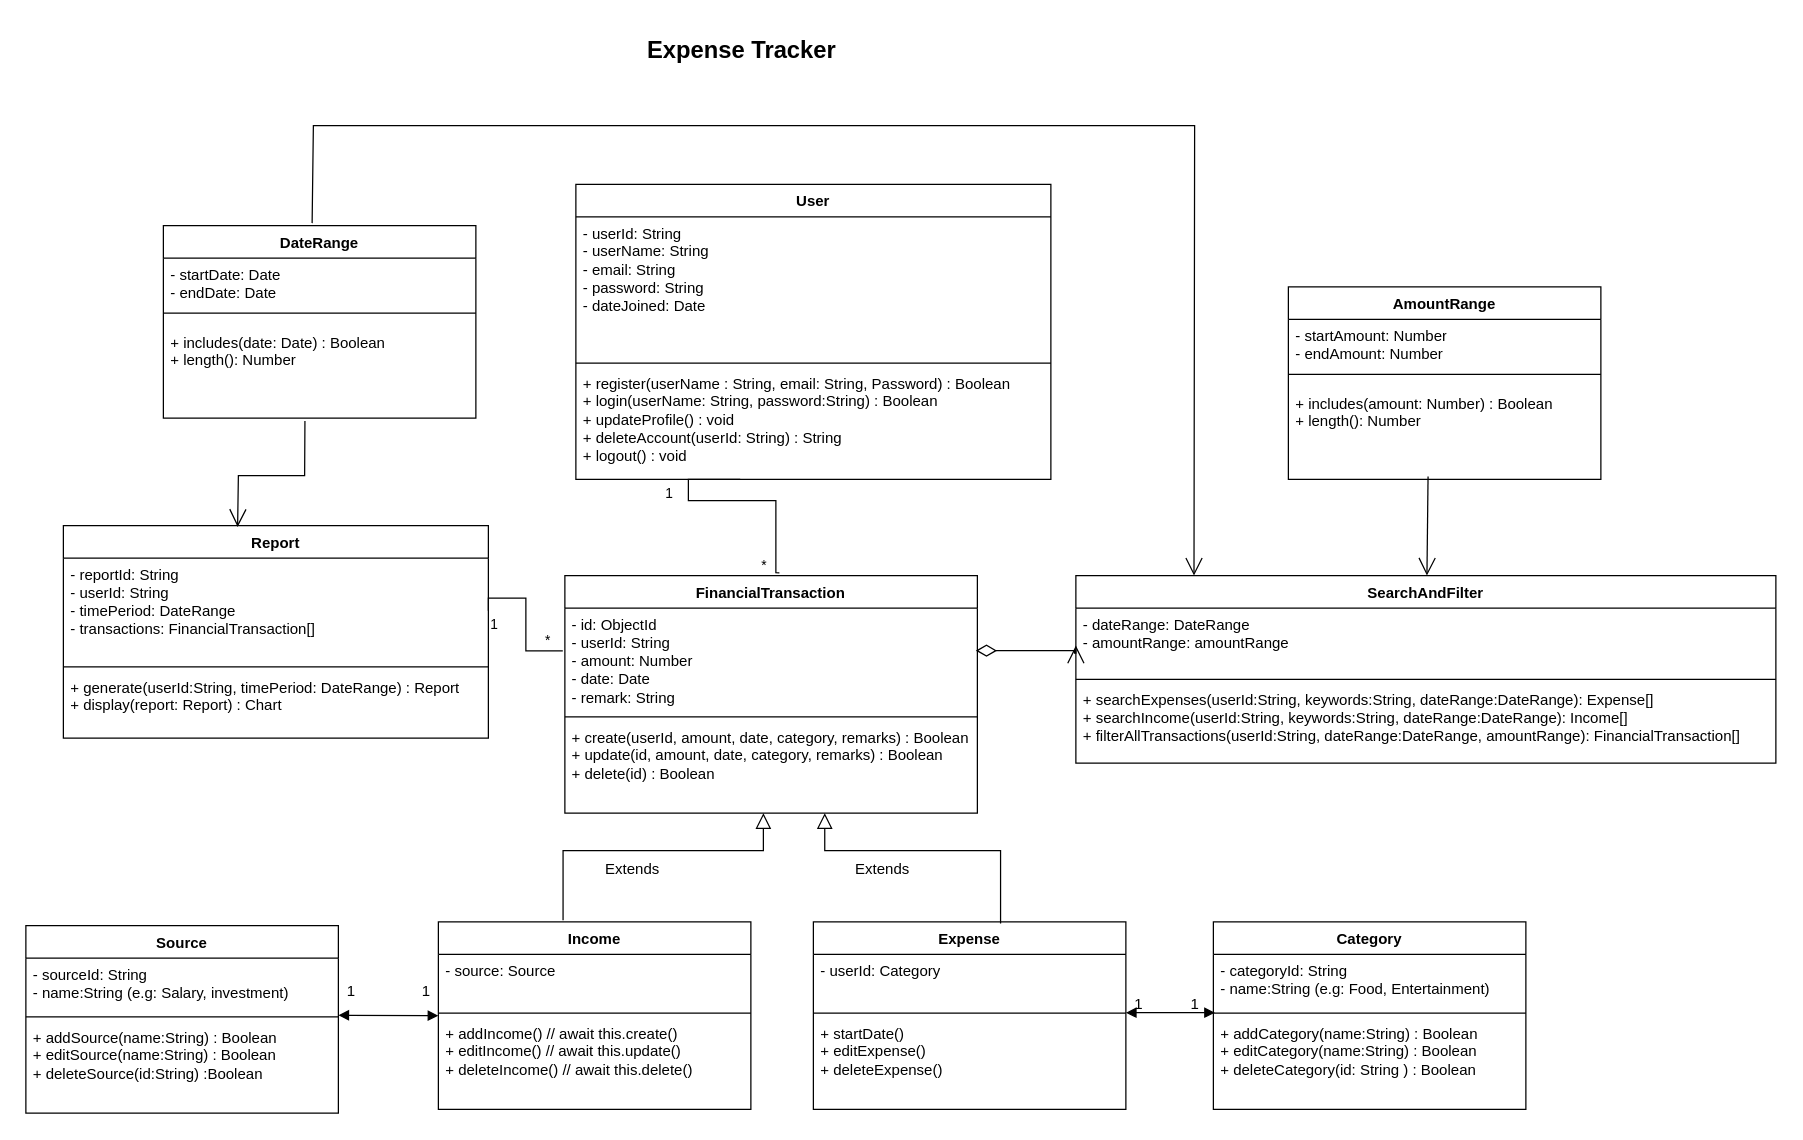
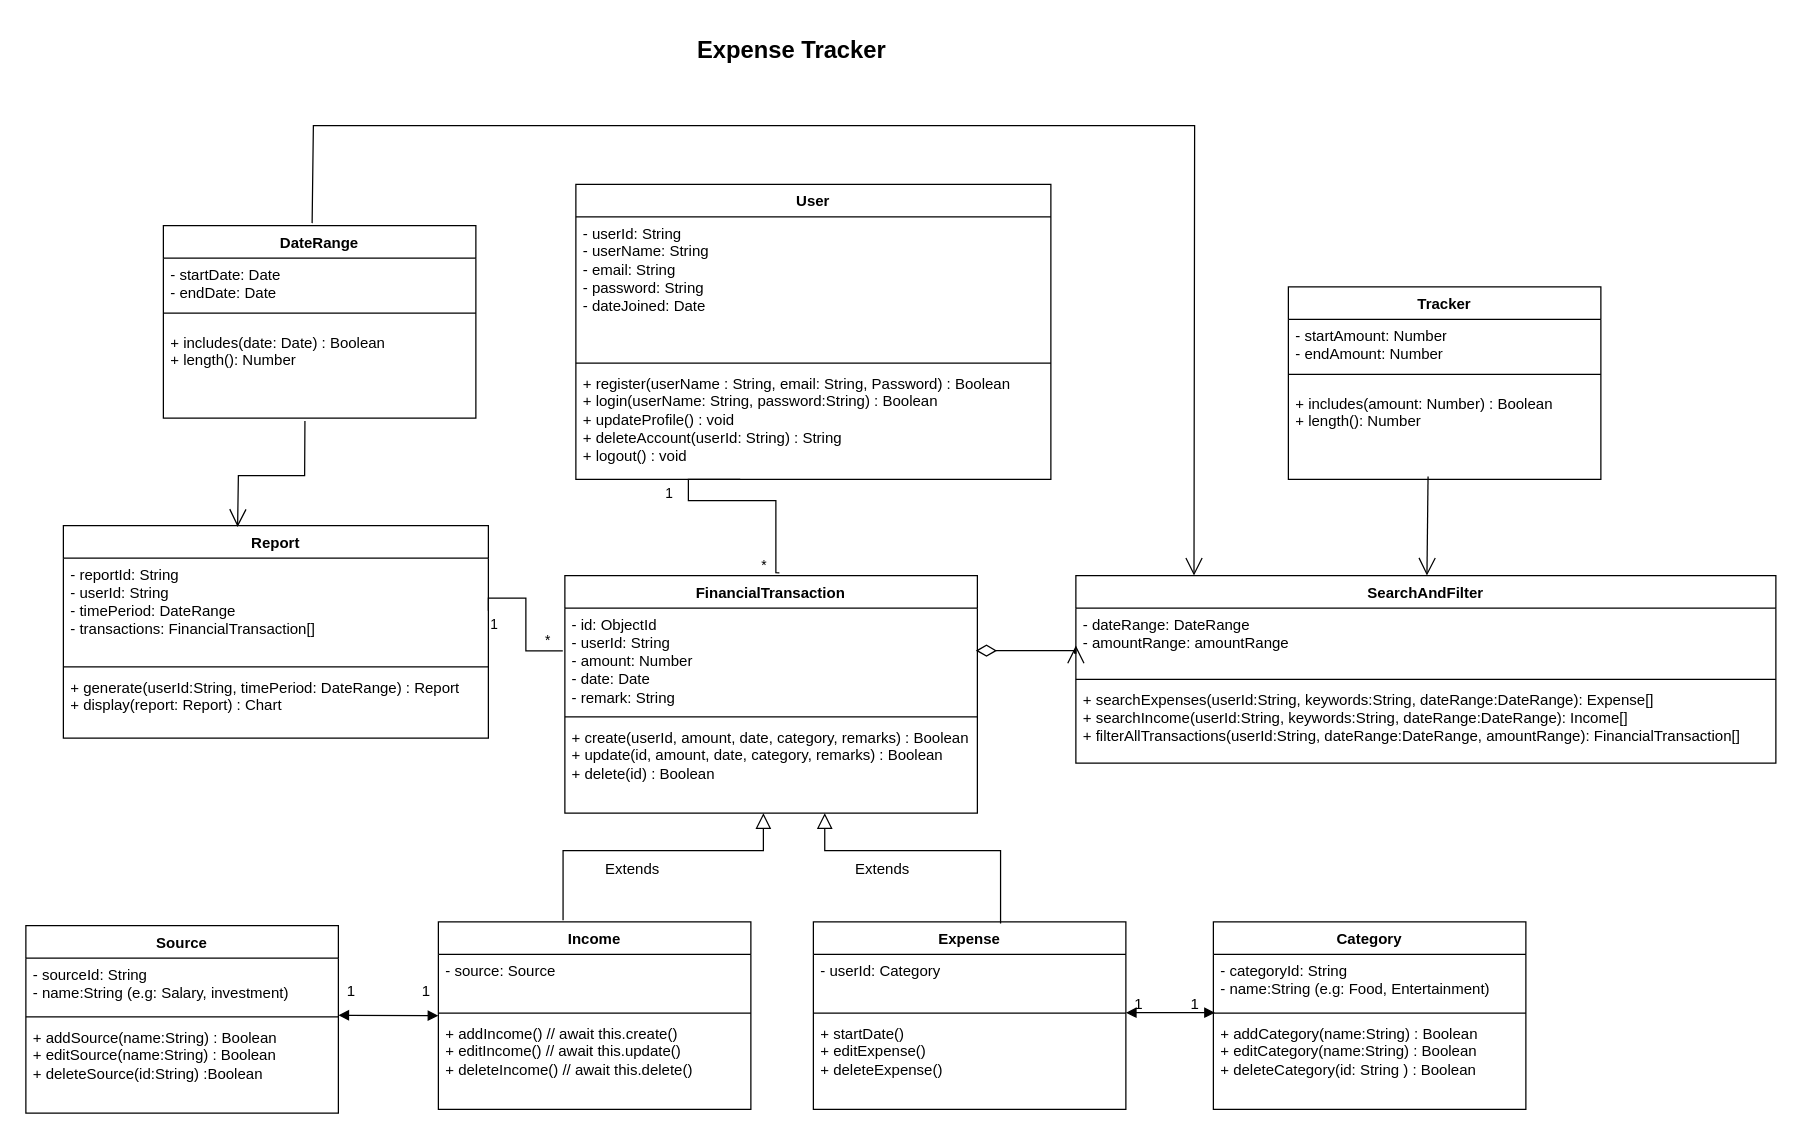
- <mxCell id="56" value="Expense Tracker&amp;nbsp;" style="text;html=1;align=center;verticalAlign=middle;resizable=0;points=[];autosize=1;strokeColor=none;fillColor=none;fontStyle=1;fontSize=19;" parent="1" vertex="1"><mxGeometry x="505" y="20" width="180" height="40" as="geometry" /></mxCell>
+ <mxCell id="56" value="Expense Tracker&amp;nbsp;" style="text;html=1;align=center;verticalAlign=middle;resizable=0;points=[];autosize=1;strokeColor=none;fillColor=none;fontStyle=1;fontSize=19;" parent="1" vertex="1"><mxGeometry x="545" y="20" width="180" height="40" as="geometry" /></mxCell>
- <mxCell id="58" value="AmountRange" style="swimlane;fontStyle=1;align=center;verticalAlign=top;childLayout=stackLayout;horizontal=1;startSize=26;horizontalStack=0;resizeParent=1;resizeParentMax=0;resizeLast=0;collapsible=1;marginBottom=0;whiteSpace=wrap;html=1;" vertex="1" parent="1"><mxGeometry x="1030" y="229" width="250" height="154" as="geometry" /></mxCell>
+ <mxCell id="58" value="Tracker" style="swimlane;fontStyle=1;align=center;verticalAlign=top;childLayout=stackLayout;horizontal=1;startSize=26;horizontalStack=0;resizeParent=1;resizeParentMax=0;resizeLast=0;collapsible=1;marginBottom=0;whiteSpace=wrap;html=1;" vertex="1" parent="1"><mxGeometry x="1030" y="229" width="250" height="154" as="geometry" /></mxCell>
